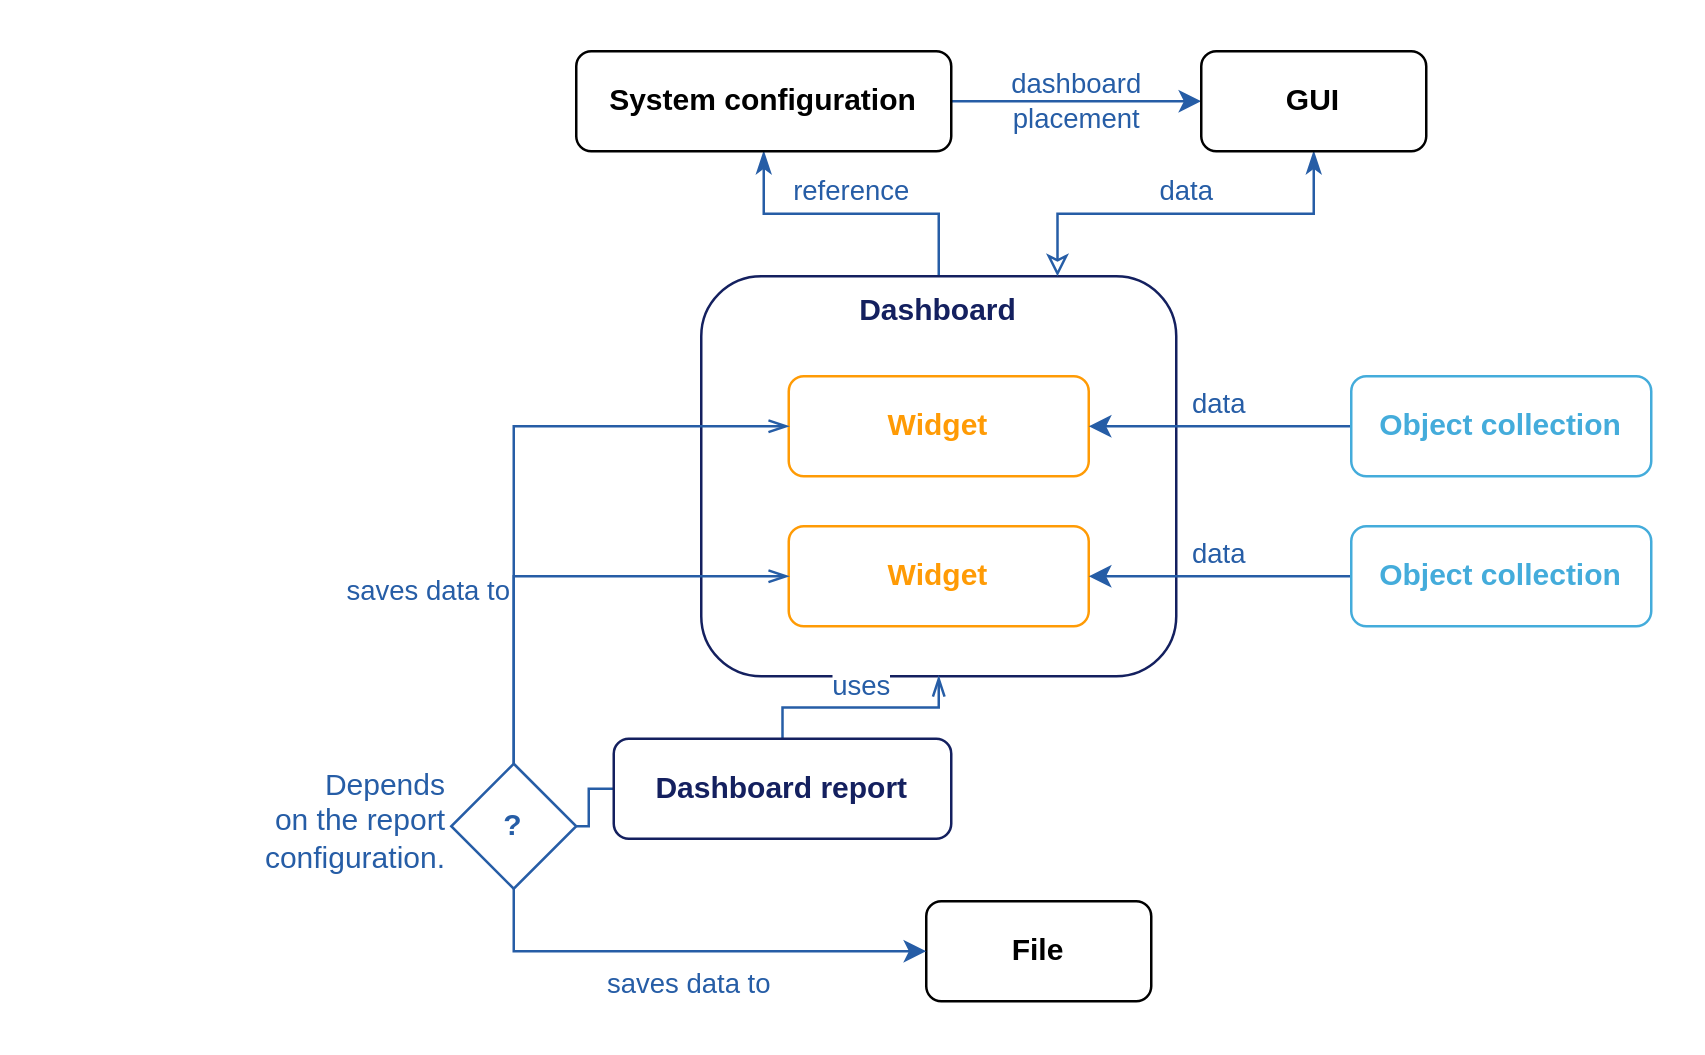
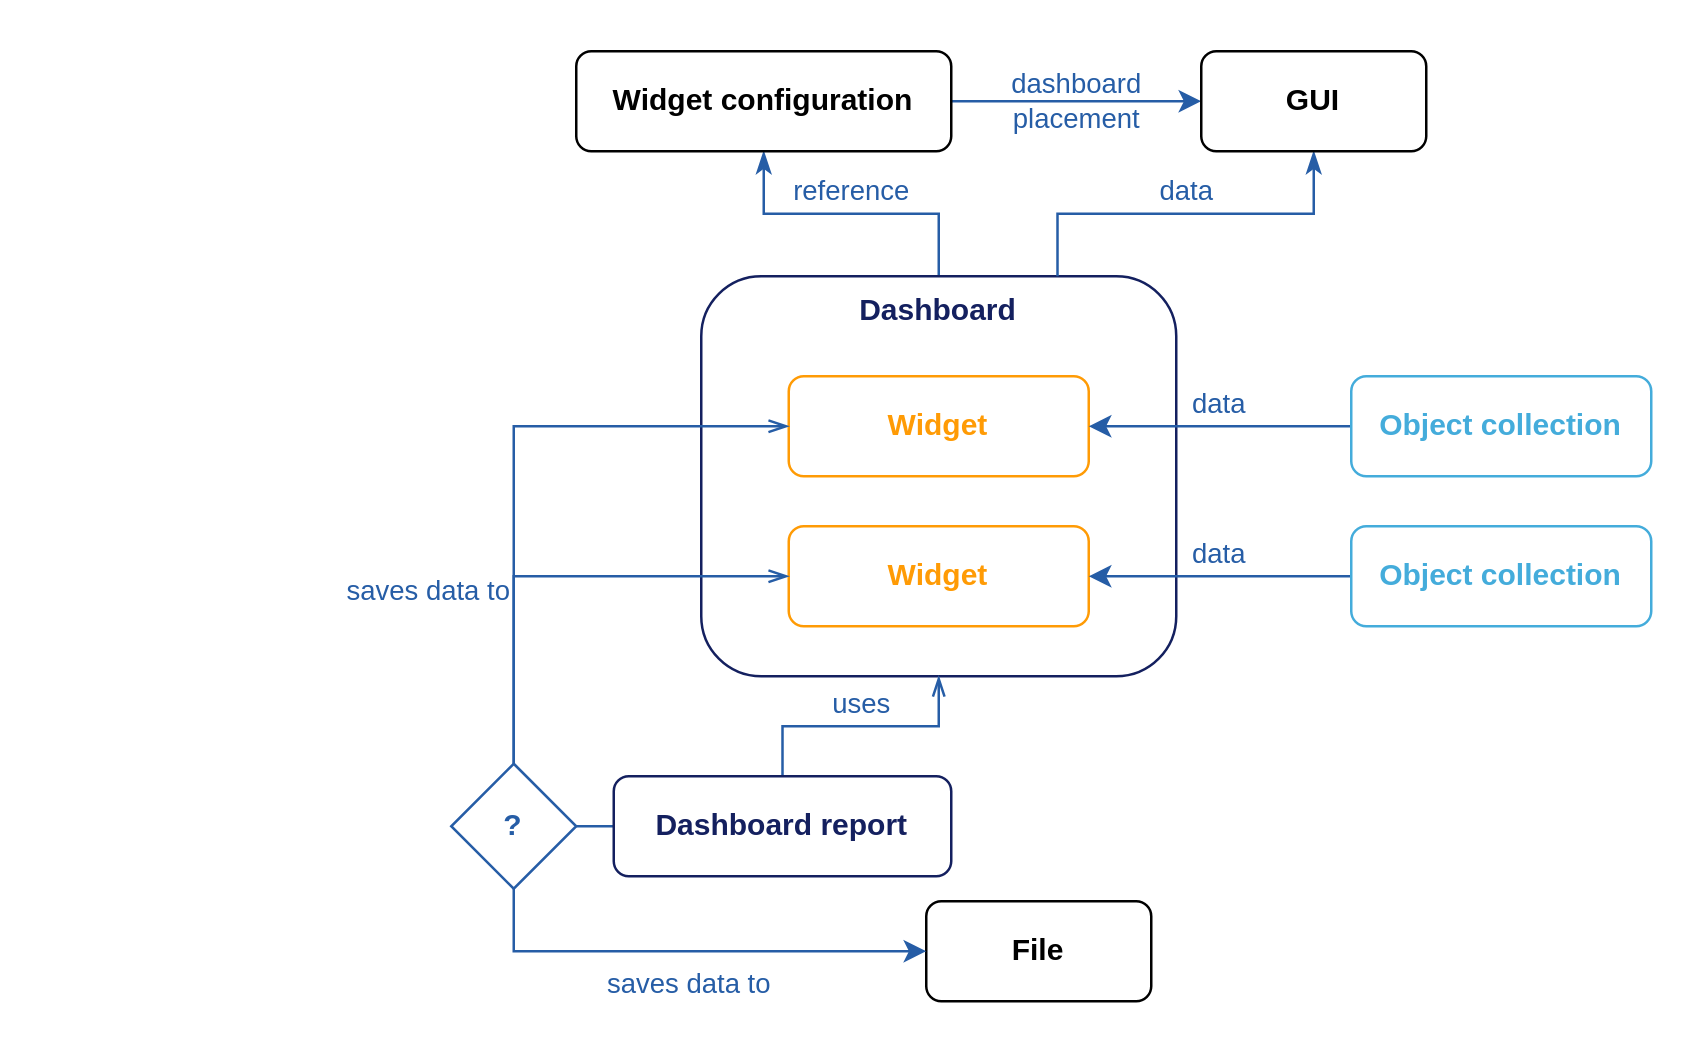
- <mxCell id="11" value="System configuration" style="rounded=1;whiteSpace=wrap;html=1;fontStyle=1;convertToSvg=1;" parent="1" vertex="1"><mxGeometry x="230" y="20" width="150" height="40" as="geometry" /></mxCell>
+ <mxCell id="11" value="Widget configuration" style="rounded=1;whiteSpace=wrap;html=1;fontStyle=1;convertToSvg=1;" parent="1" vertex="1"><mxGeometry x="230" y="20" width="150" height="40" as="geometry" /></mxCell>
- <mxCell id="12" value="data" style="edgeStyle=orthogonalEdgeStyle;curved=0;rounded=0;html=1;exitX=0.5;exitY=1;exitDx=0;exitDy=0;entryX=0.75;entryY=0;entryDx=0;entryDy=0;endArrow=classic;startArrow=classicThin;startFill=1;endFill=0;labelPosition=center;verticalLabelPosition=top;align=center;verticalAlign=bottom;fillColor=#265DA6;strokeColor=#265DA6;fontColor=#265DA6;convertToSvg=1;" edge="1" parent="1" source="13" target="3"><mxGeometry relative="1" as="geometry" /></mxCell>
+ <mxCell id="12" value="data" style="edgeStyle=orthogonalEdgeStyle;curved=0;rounded=0;html=1;exitX=0.5;exitY=1;exitDx=0;exitDy=0;entryX=0.75;entryY=0;entryDx=0;entryDy=0;endArrow=none;startArrow=classicThin;startFill=1;endFill=0;labelPosition=center;verticalLabelPosition=top;align=center;verticalAlign=bottom;fillColor=#265DA6;strokeColor=#265DA6;fontColor=#265DA6;convertToSvg=1;" edge="1" parent="1" source="13" target="3"><mxGeometry relative="1" as="geometry" /></mxCell>
- <mxCell id="16" value="Dashboard report" style="rounded=1;whiteSpace=wrap;html=1;fillColor=#ffffff;fontColor=#14205F;strokeColor=#14205F;fontStyle=1;convertToSvg=1;" vertex="1" parent="1"><mxGeometry x="245" y="295" width="135" height="40" as="geometry" /></mxCell>
+ <mxCell id="16" value="Dashboard report" style="rounded=1;whiteSpace=wrap;html=1;fillColor=#ffffff;fontColor=#14205F;strokeColor=#14205F;fontStyle=1;convertToSvg=1;" vertex="1" parent="1"><mxGeometry x="245" y="310" width="135" height="40" as="geometry" /></mxCell>
- <mxCell id="22" value="&lt;div&gt;Depends&lt;/div&gt;&lt;div&gt;on&amp;nbsp;the report&lt;/div&gt;&lt;div&gt;configuration.&lt;/div&gt;" style="text;html=1;align=right;verticalAlign=middle;whiteSpace=wrap;rounded=0;fontColor=#265DA6;convertToSvg=1;" vertex="1" parent="1"><mxGeometry x="20" y="305" width="160" height="45" as="geometry" /></mxCell>
